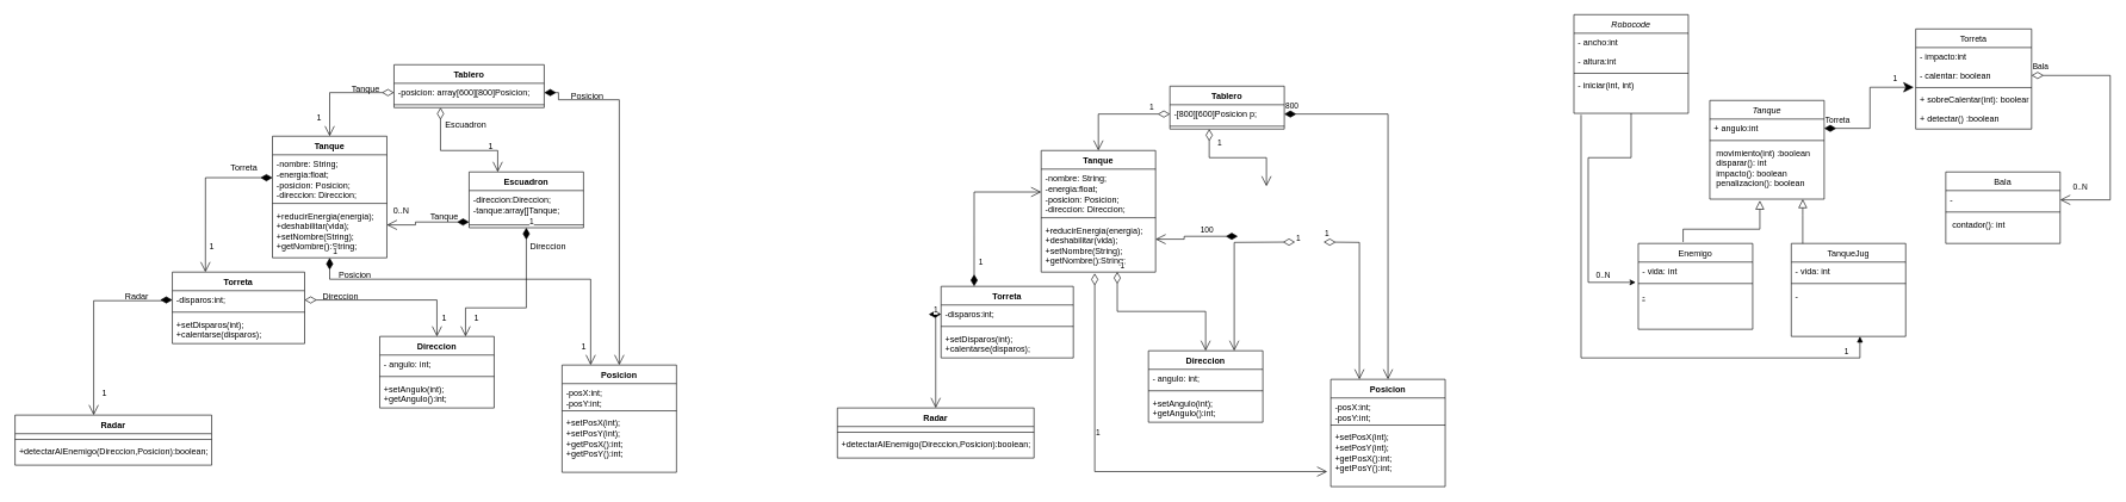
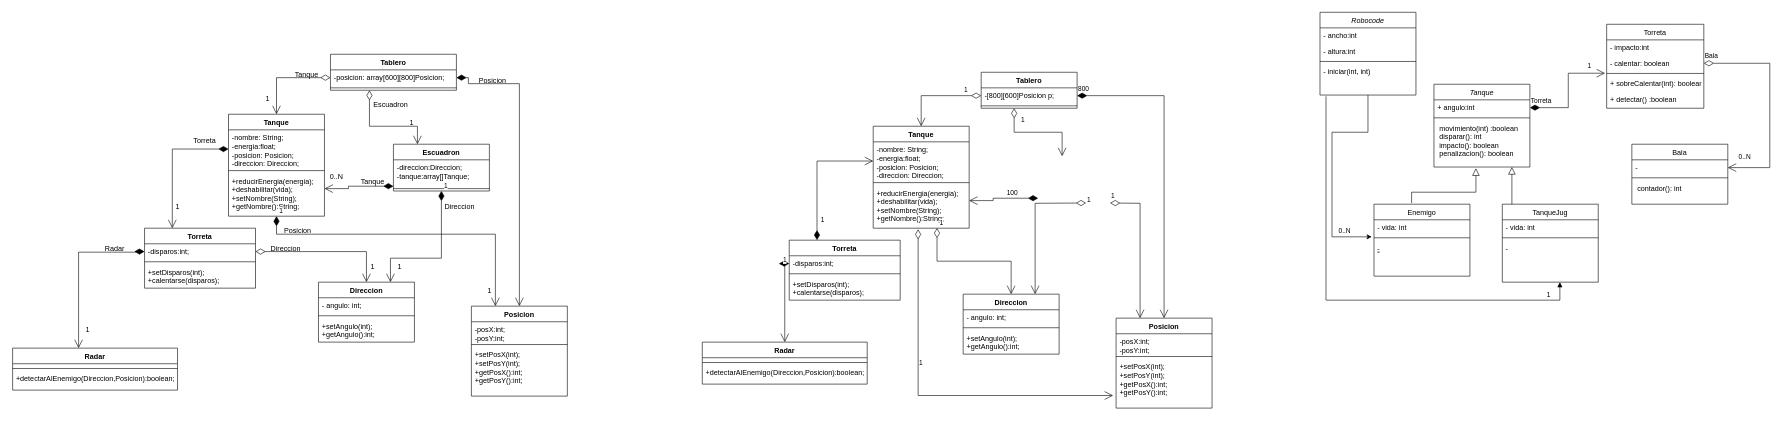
- <mxCell id="102" value="Torreta" style="endArrow=classic;html=1;endSize=12;startArrow=diamondThin;startSize=14;startFill=1;edgeStyle=orthogonalEdgeStyle;align=left;verticalAlign=bottom;rounded=0;exitX=1;exitY=0.5;exitDx=0;exitDy=0;entryX=-0.017;entryY=1.138;entryDx=0;entryDy=0;entryPerimeter=0;" parent="1" source="72" target="87" edge="1"><mxGeometry x="-1" y="3" relative="1" as="geometry"><mxPoint x="2570" y="220" as="sourcePoint" /><mxPoint x="2730" y="220" as="targetPoint" /></mxGeometry></mxCell>
+ <mxCell id="102" value="Torreta" style="endArrow=open;html=1;endSize=12;startArrow=diamondThin;startSize=14;startFill=1;edgeStyle=orthogonalEdgeStyle;align=left;verticalAlign=bottom;rounded=0;exitX=1;exitY=0.5;exitDx=0;exitDy=0;entryX=-0.017;entryY=1.138;entryDx=0;entryDy=0;entryPerimeter=0;" parent="1" source="72" target="87" edge="1"><mxGeometry x="-1" y="3" relative="1" as="geometry"><mxPoint x="2570" y="220" as="sourcePoint" /><mxPoint x="2730" y="220" as="targetPoint" /></mxGeometry></mxCell>
